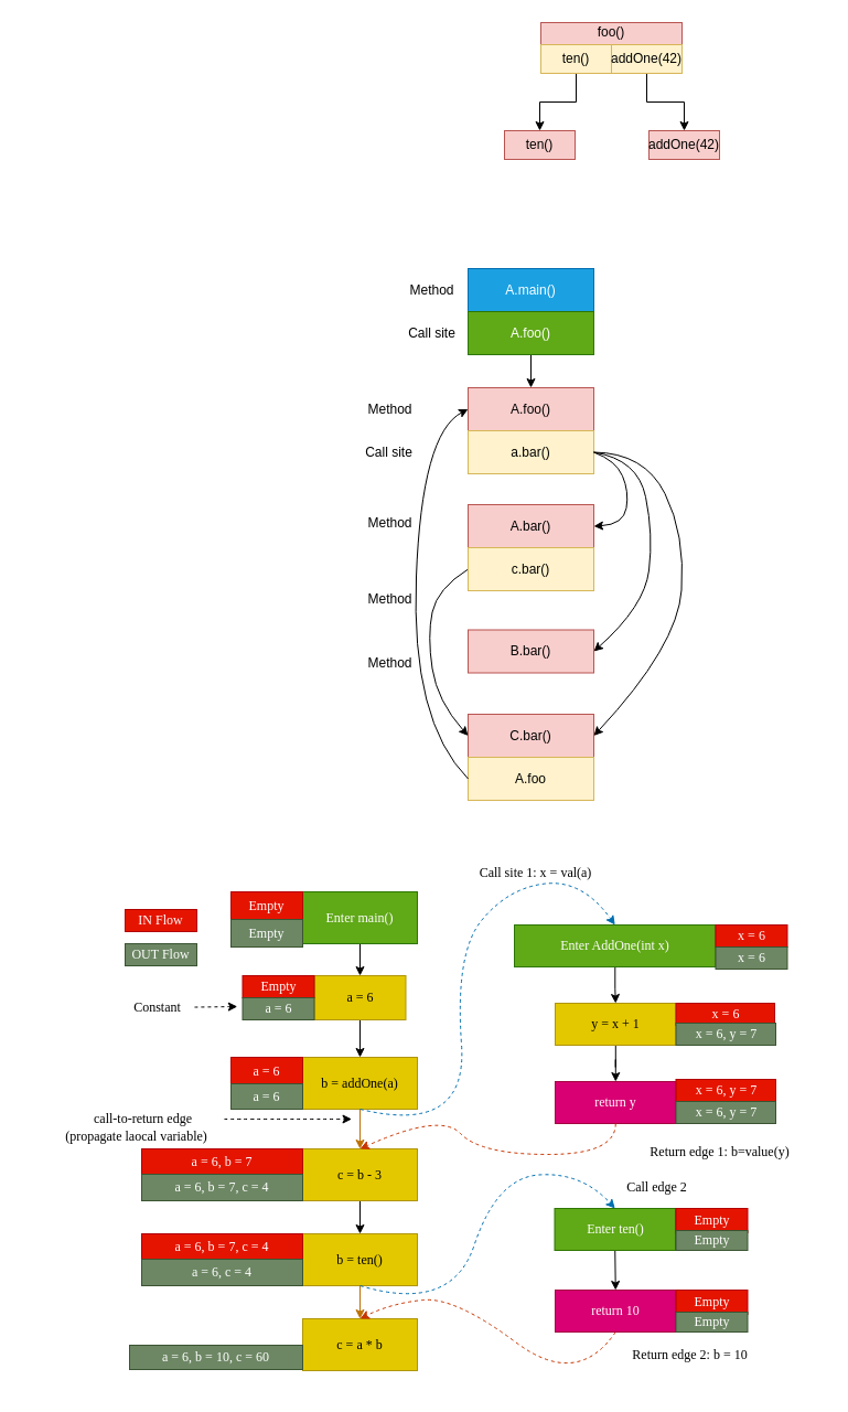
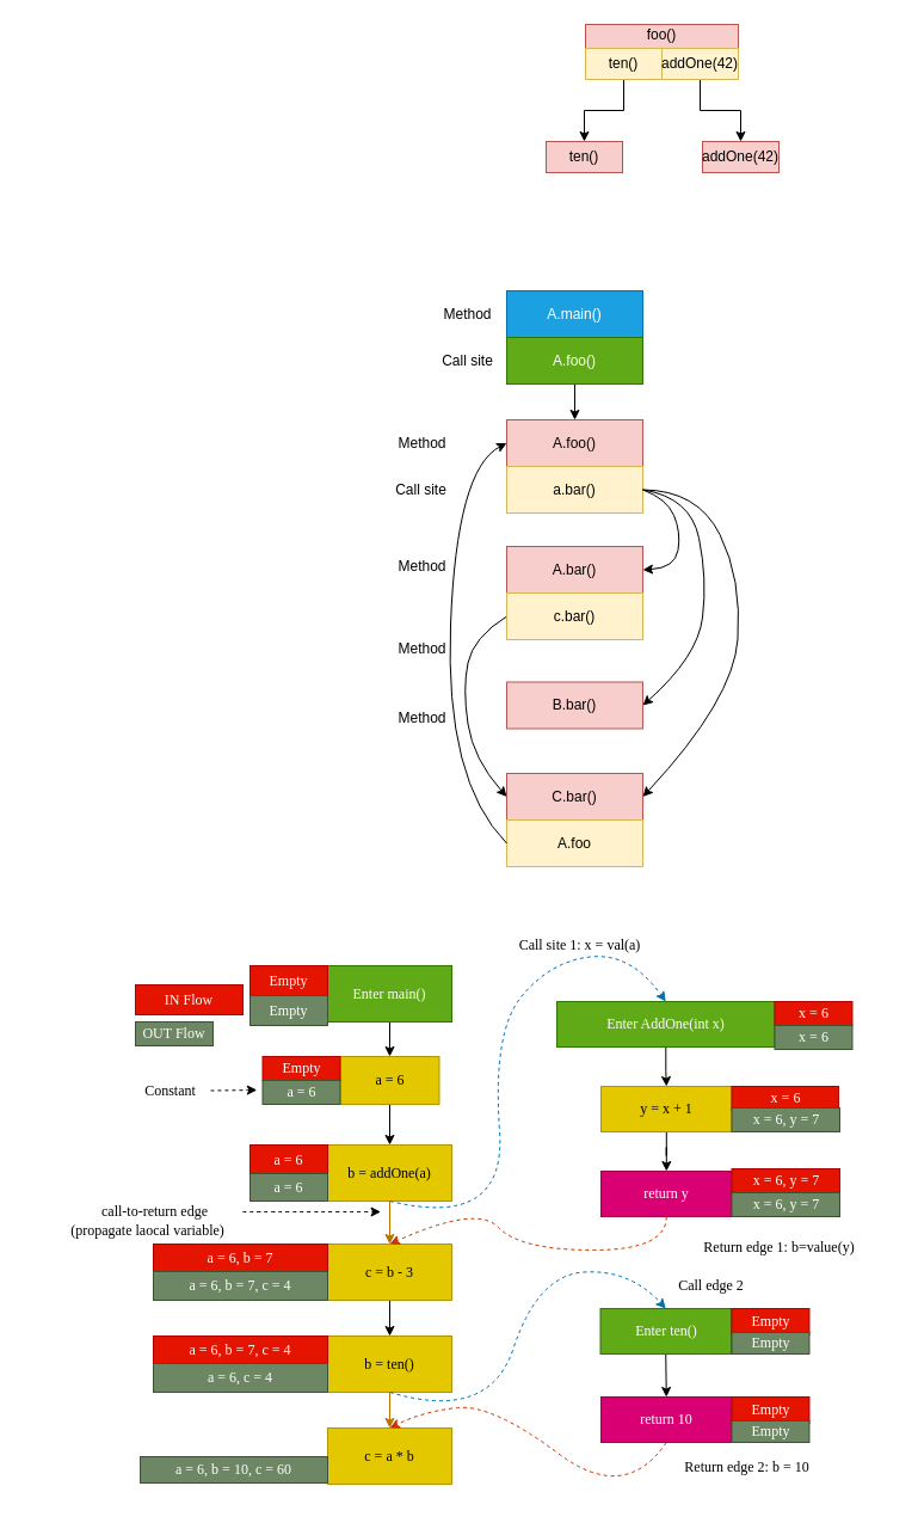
- <mxCell id="54" value="&lt;font face=&quot;Lucida Console&quot;&gt;IN Flow&lt;/font&gt;" style="rounded=0;whiteSpace=wrap;html=1;fillColor=#e51400;fontColor=#ffffff;strokeColor=#B20000;" vertex="1" parent="1"><mxGeometry x="113" y="824" width="65" height="20" as="geometry" /></mxCell>
+ <mxCell id="54" value="&lt;font face=&quot;Lucida Console&quot;&gt;IN Flow&lt;/font&gt;" style="rounded=0;whiteSpace=wrap;html=1;fillColor=#e51400;fontColor=#ffffff;strokeColor=#B20000;" vertex="1" parent="1"><mxGeometry x="113" y="824" width="90" height="25" as="geometry" /></mxCell>
